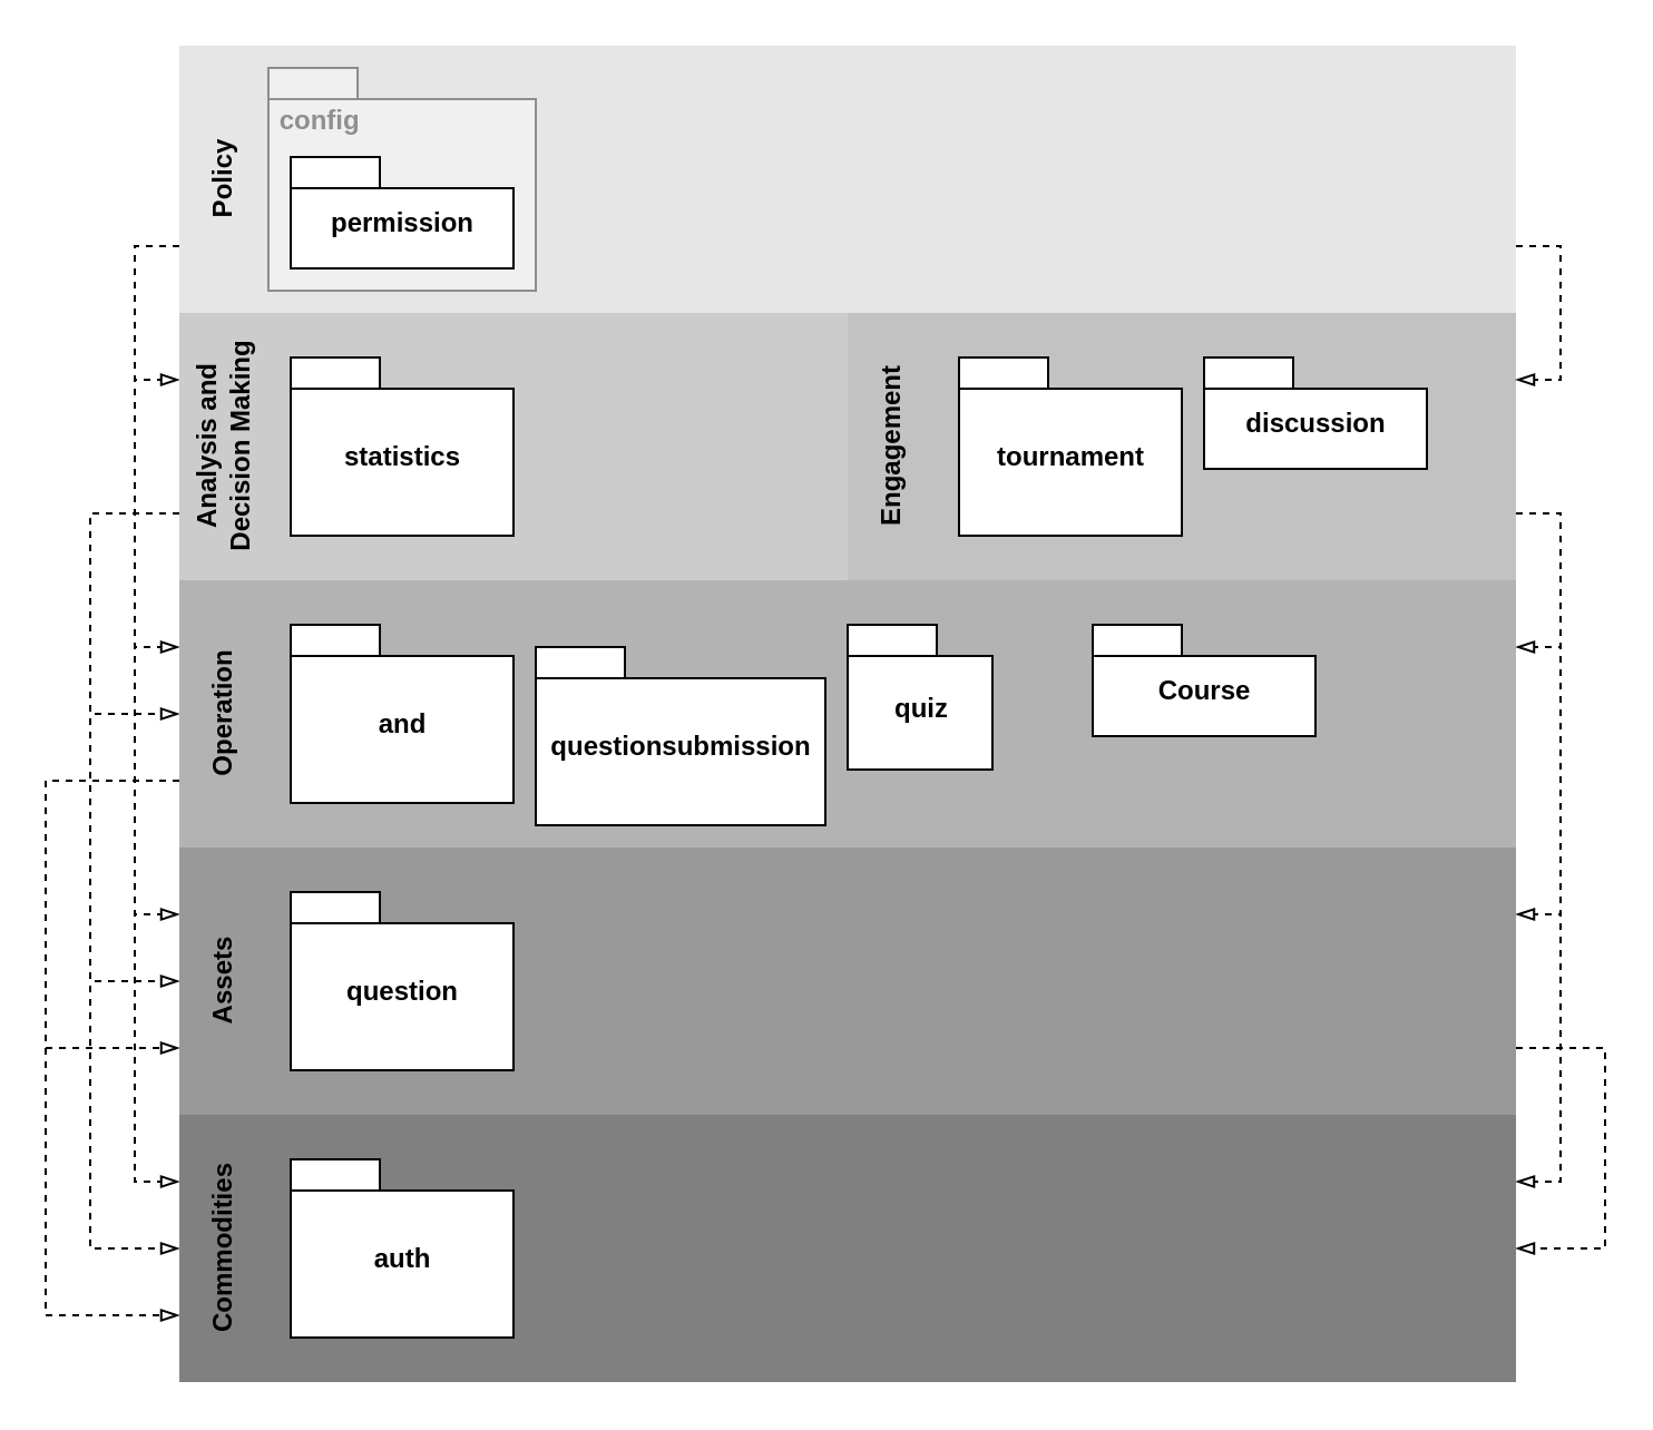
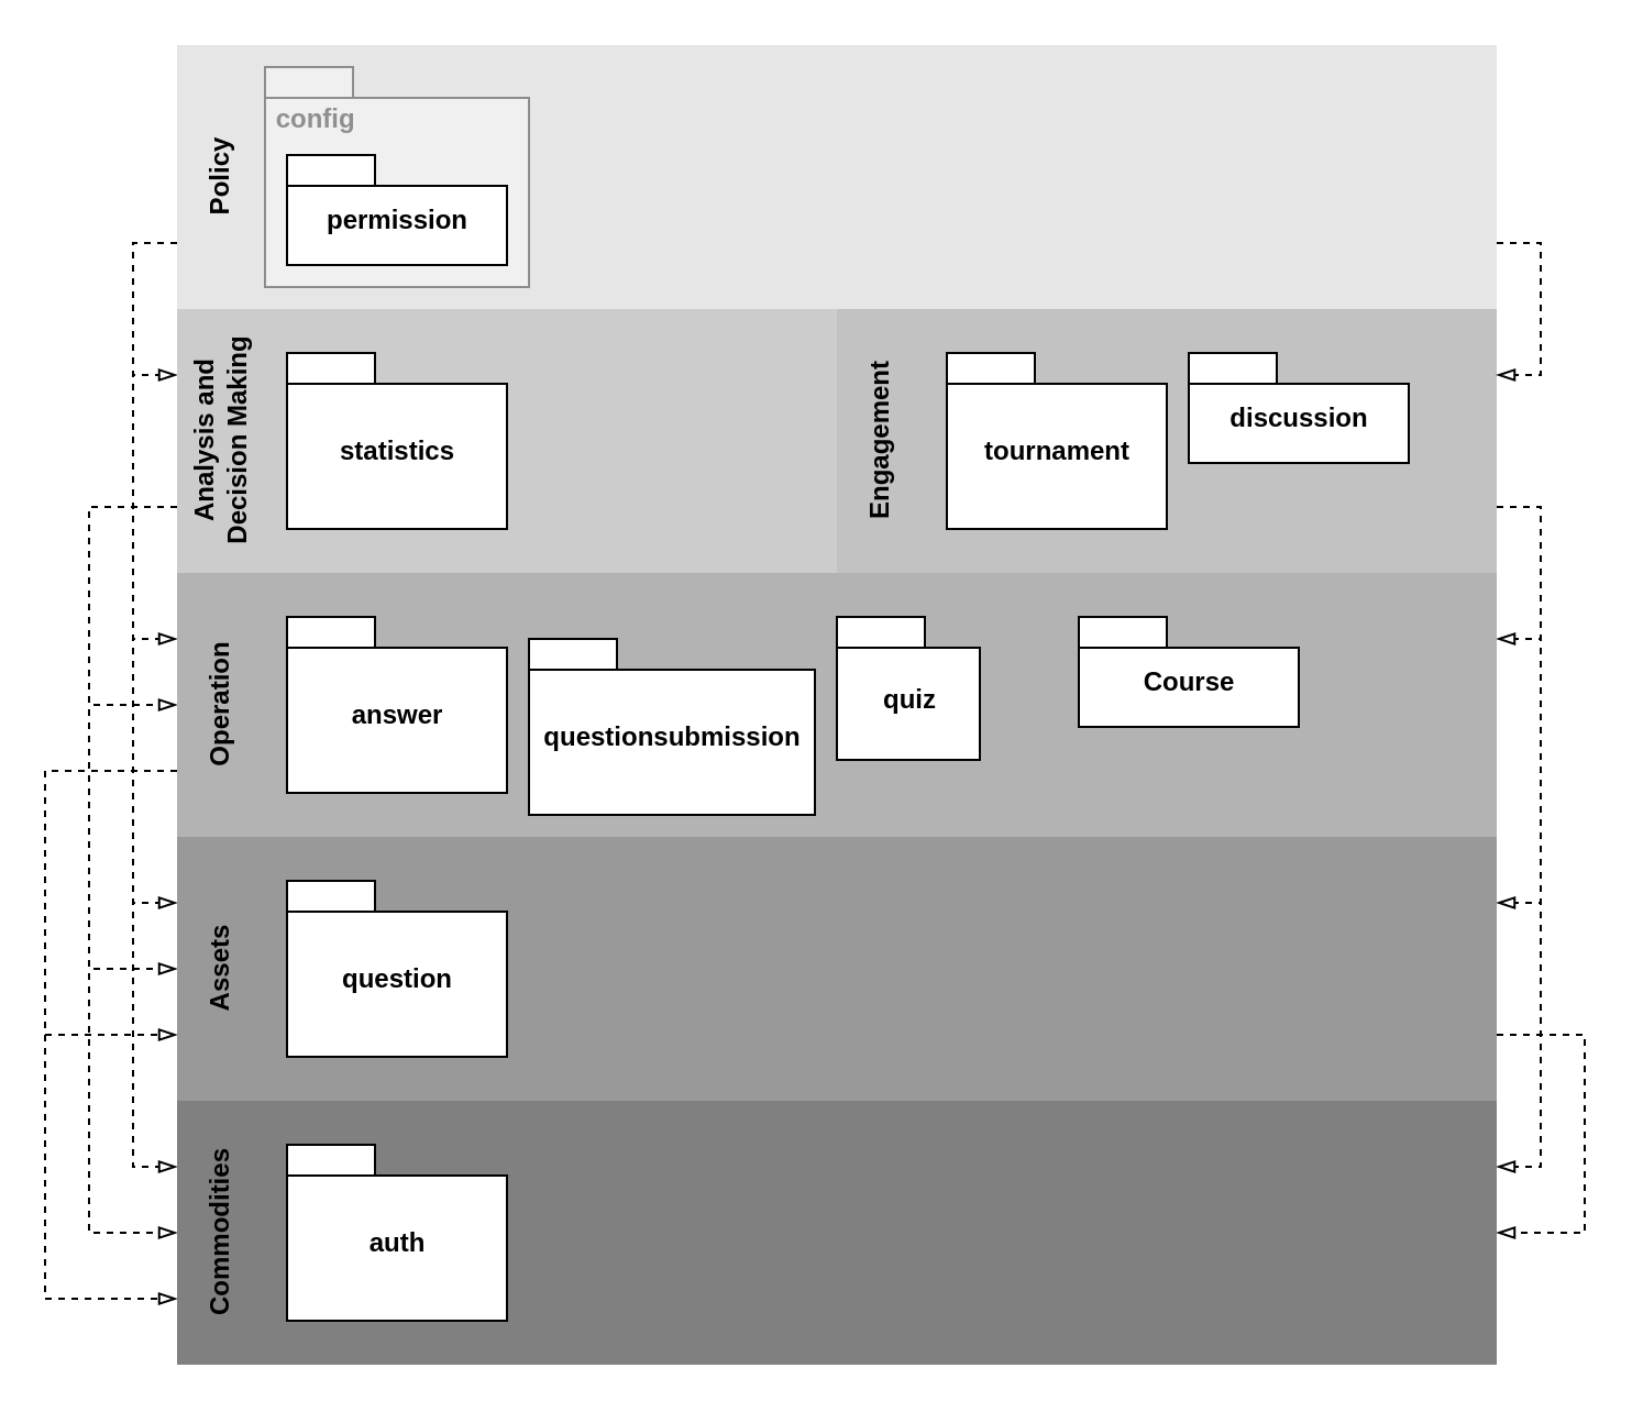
- <mxCell id="30" value="and" style="shape=folder;fontStyle=1;spacingTop=10;tabWidth=40;tabHeight=14;tabPosition=left;html=1;fillColor=#FFFFFF;" parent="1" vertex="1"><mxGeometry x="130" y="280" width="100" height="80" as="geometry" /></mxCell>
+ <mxCell id="30" value="answer" style="shape=folder;fontStyle=1;spacingTop=10;tabWidth=40;tabHeight=14;tabPosition=left;html=1;fillColor=#FFFFFF;" parent="1" vertex="1"><mxGeometry x="130" y="280" width="100" height="80" as="geometry" /></mxCell>
